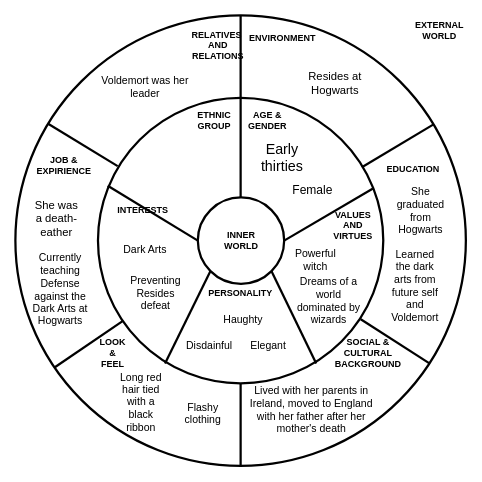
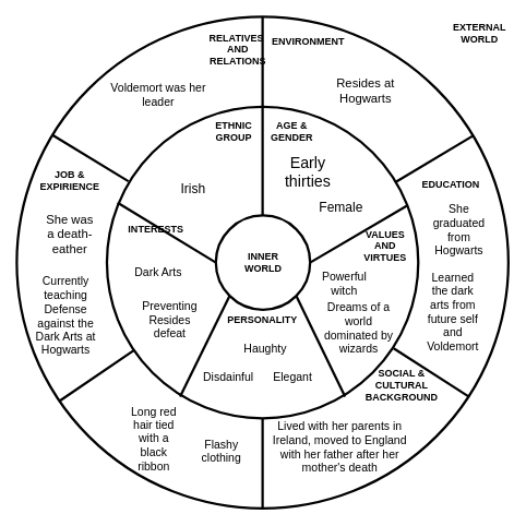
+ <mxCell id="33" value="&lt;font style=&quot;font-size: 16px&quot;&gt;Irish&lt;/font&gt;" style="text;html=1;strokeColor=none;fillColor=none;align=center;verticalAlign=middle;whiteSpace=wrap;rounded=0;" parent="1" vertex="1"><mxGeometry x="197.5" y="200" width="75" height="60" as="geometry" /></mxCell>
- <mxCell id="42" value="&lt;font style=&quot;font-size: 15px&quot;&gt;She was a death-eather&lt;/font&gt;" style="text;html=1;strokeColor=none;fillColor=none;align=center;verticalAlign=middle;whiteSpace=wrap;rounded=0;" parent="1" vertex="1"><mxGeometry x="40" y="251.5" width="70" height="77" as="geometry" /></mxCell>
+ <mxCell id="42" value="&lt;font style=&quot;font-size: 15px&quot;&gt;She was a death-eather&lt;/font&gt;" style="text;html=1;strokeColor=none;fillColor=none;align=center;verticalAlign=middle;whiteSpace=wrap;rounded=0;" parent="1" vertex="1"><mxGeometry x="50" y="246.5" width="70" height="77" as="geometry" /></mxCell>
- <mxCell id="22" value="&lt;b&gt;LOOK &amp;amp; FEEL&lt;/b&gt;" style="text;html=1;strokeColor=none;fillColor=none;align=center;verticalAlign=middle;whiteSpace=wrap;rounded=0;" parent="1" vertex="1"><mxGeometry x="130" y="450" width="40" height="40" as="geometry" /></mxCell>
